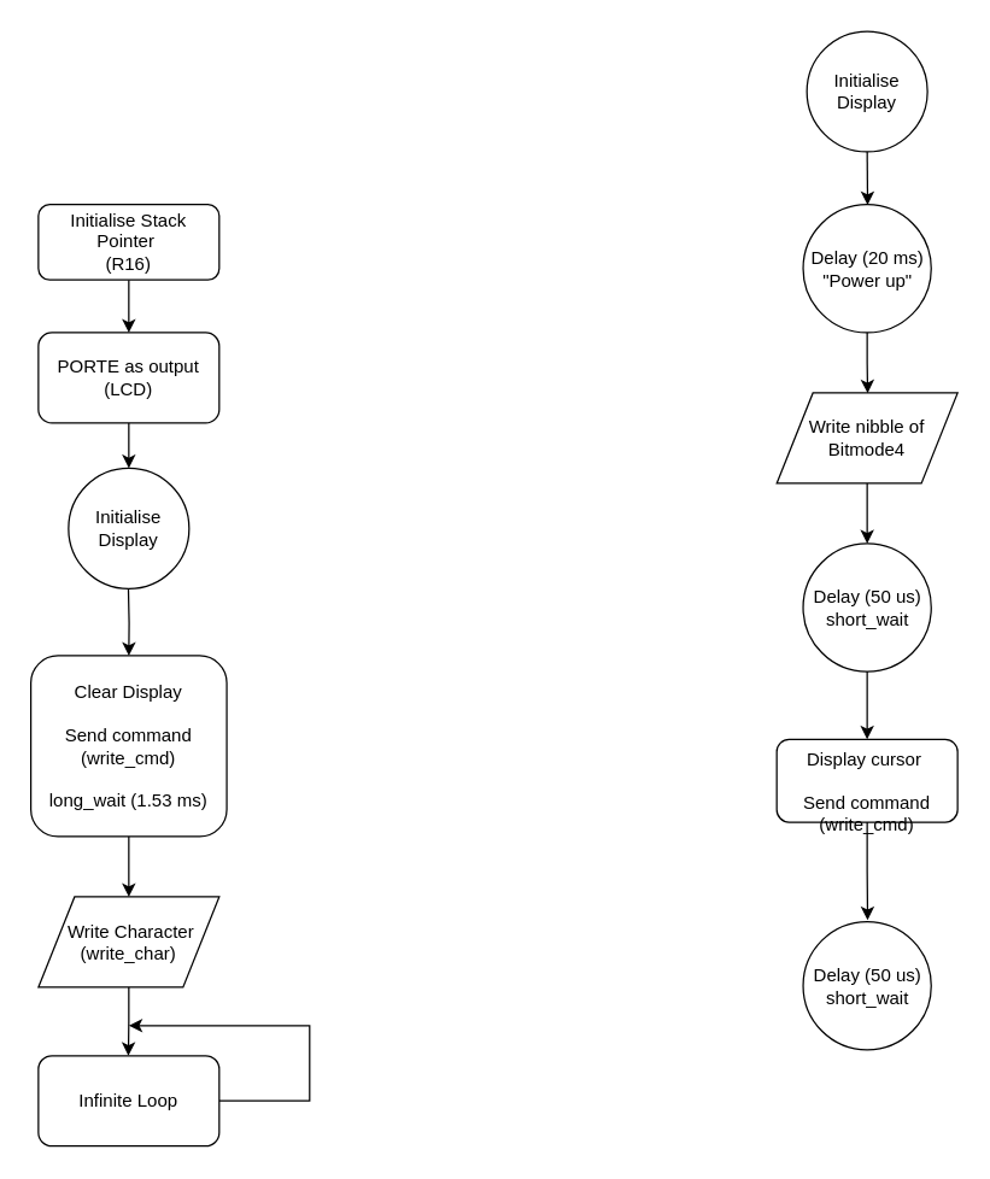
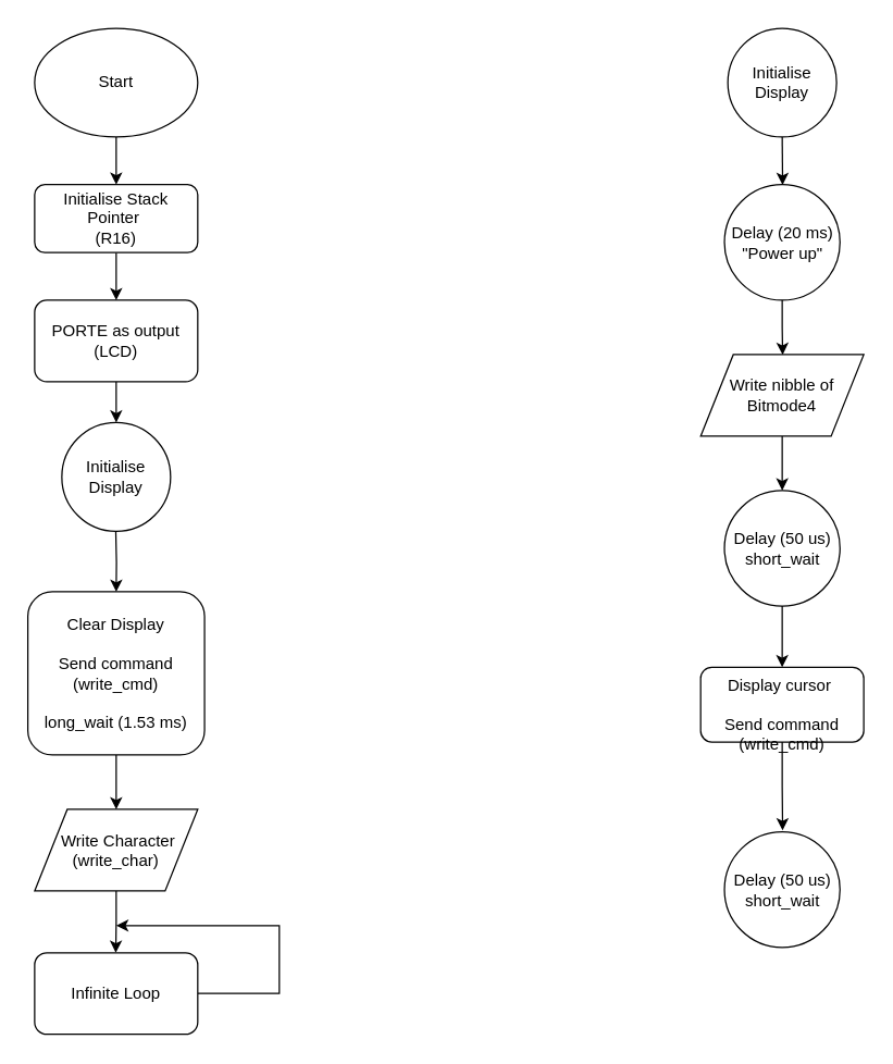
+ <mxCell id="3" value="Start" style="ellipse;whiteSpace=wrap;html=1;" vertex="1" parent="1"><mxGeometry x="25" y="20" width="120" height="80" as="geometry" /></mxCell>
+ <mxCell id="2" style="edgeStyle=orthogonalEdgeStyle;rounded=0;orthogonalLoop=1;jettySize=auto;html=1;exitX=0.5;exitY=1;exitDx=0;exitDy=0;entryX=0.5;entryY=0;entryDx=0;entryDy=0;" edge="1" parent="1" source="3" target="5"><mxGeometry relative="1" as="geometry" /></mxCell>
